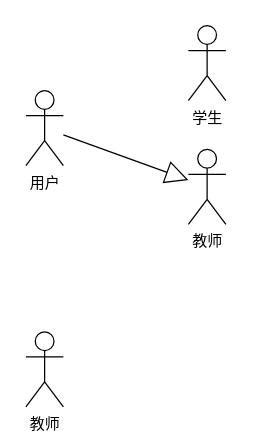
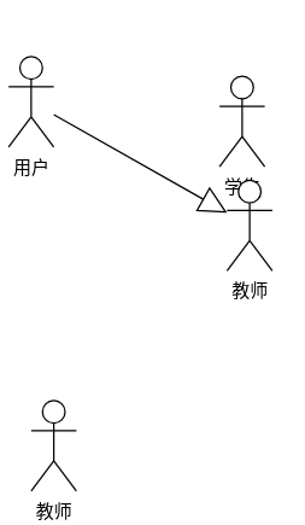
- <mxCell id="2" value="学生" style="shape=umlActor;verticalLabelPosition=bottom;verticalAlign=top;html=1;" vertex="1" parent="1"><mxGeometry x="150" y="20" width="30" height="60" as="geometry" /></mxCell>
+ <mxCell id="2" value="学生" style="shape=umlActor;verticalLabelPosition=bottom;verticalAlign=top;html=1;" vertex="1" parent="1"><mxGeometry x="145" y="50" width="30" height="60" as="geometry" /></mxCell>
- <mxCell id="3" value="用户" style="shape=umlActor;verticalLabelPosition=bottom;verticalAlign=top;html=1;" vertex="1" parent="1"><mxGeometry x="20" y="72" width="30" height="60" as="geometry" /></mxCell>
+ <mxCell id="3" value="用户" style="shape=umlActor;verticalLabelPosition=bottom;verticalAlign=top;html=1;" vertex="1" parent="1"><mxGeometry x="5" y="37" width="30" height="60" as="geometry" /></mxCell>
